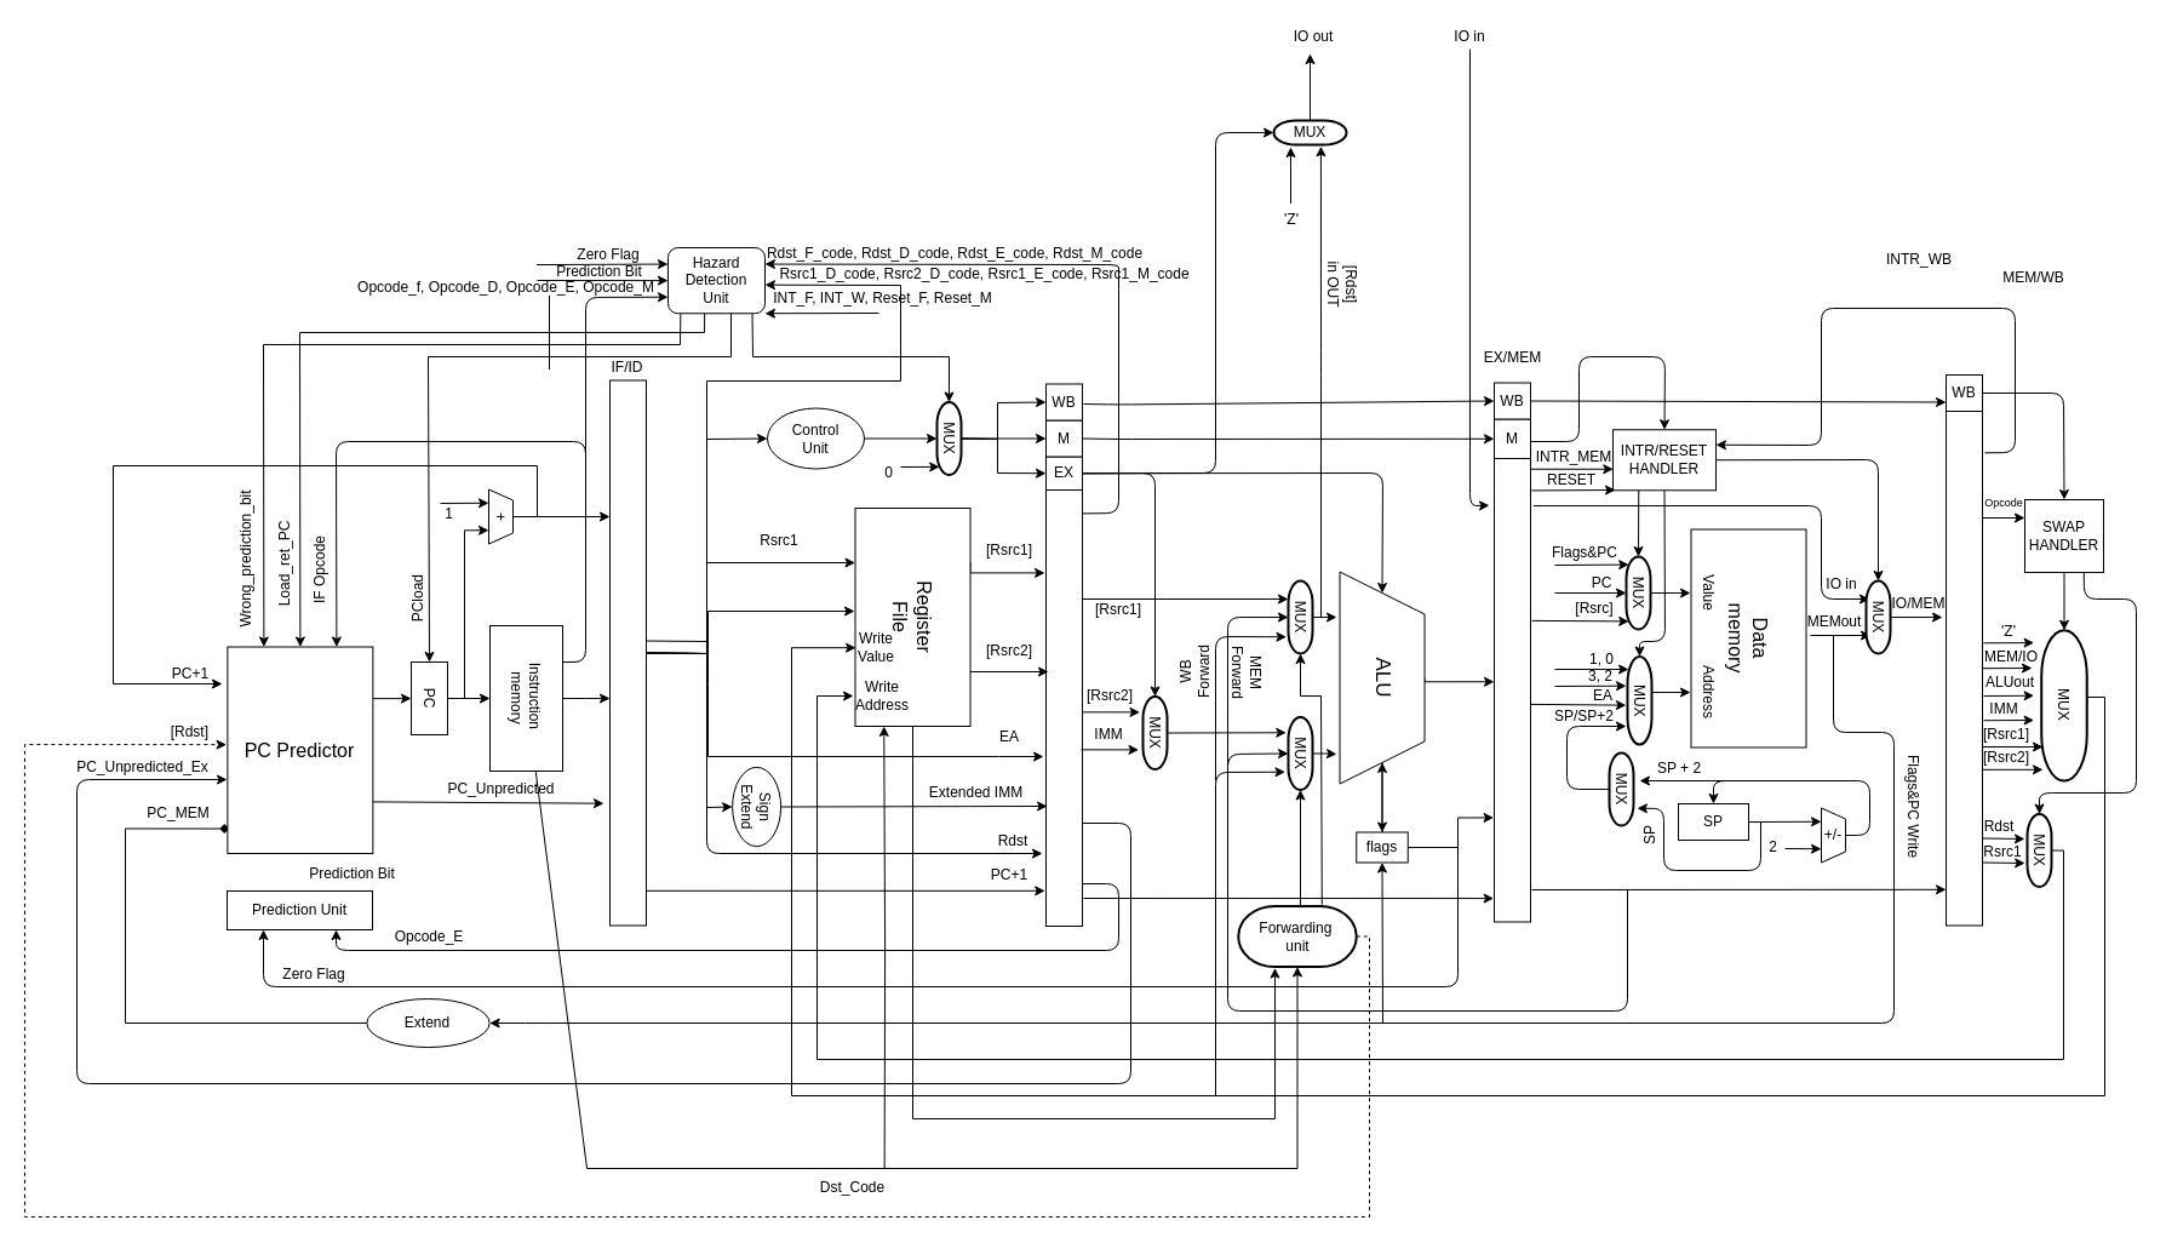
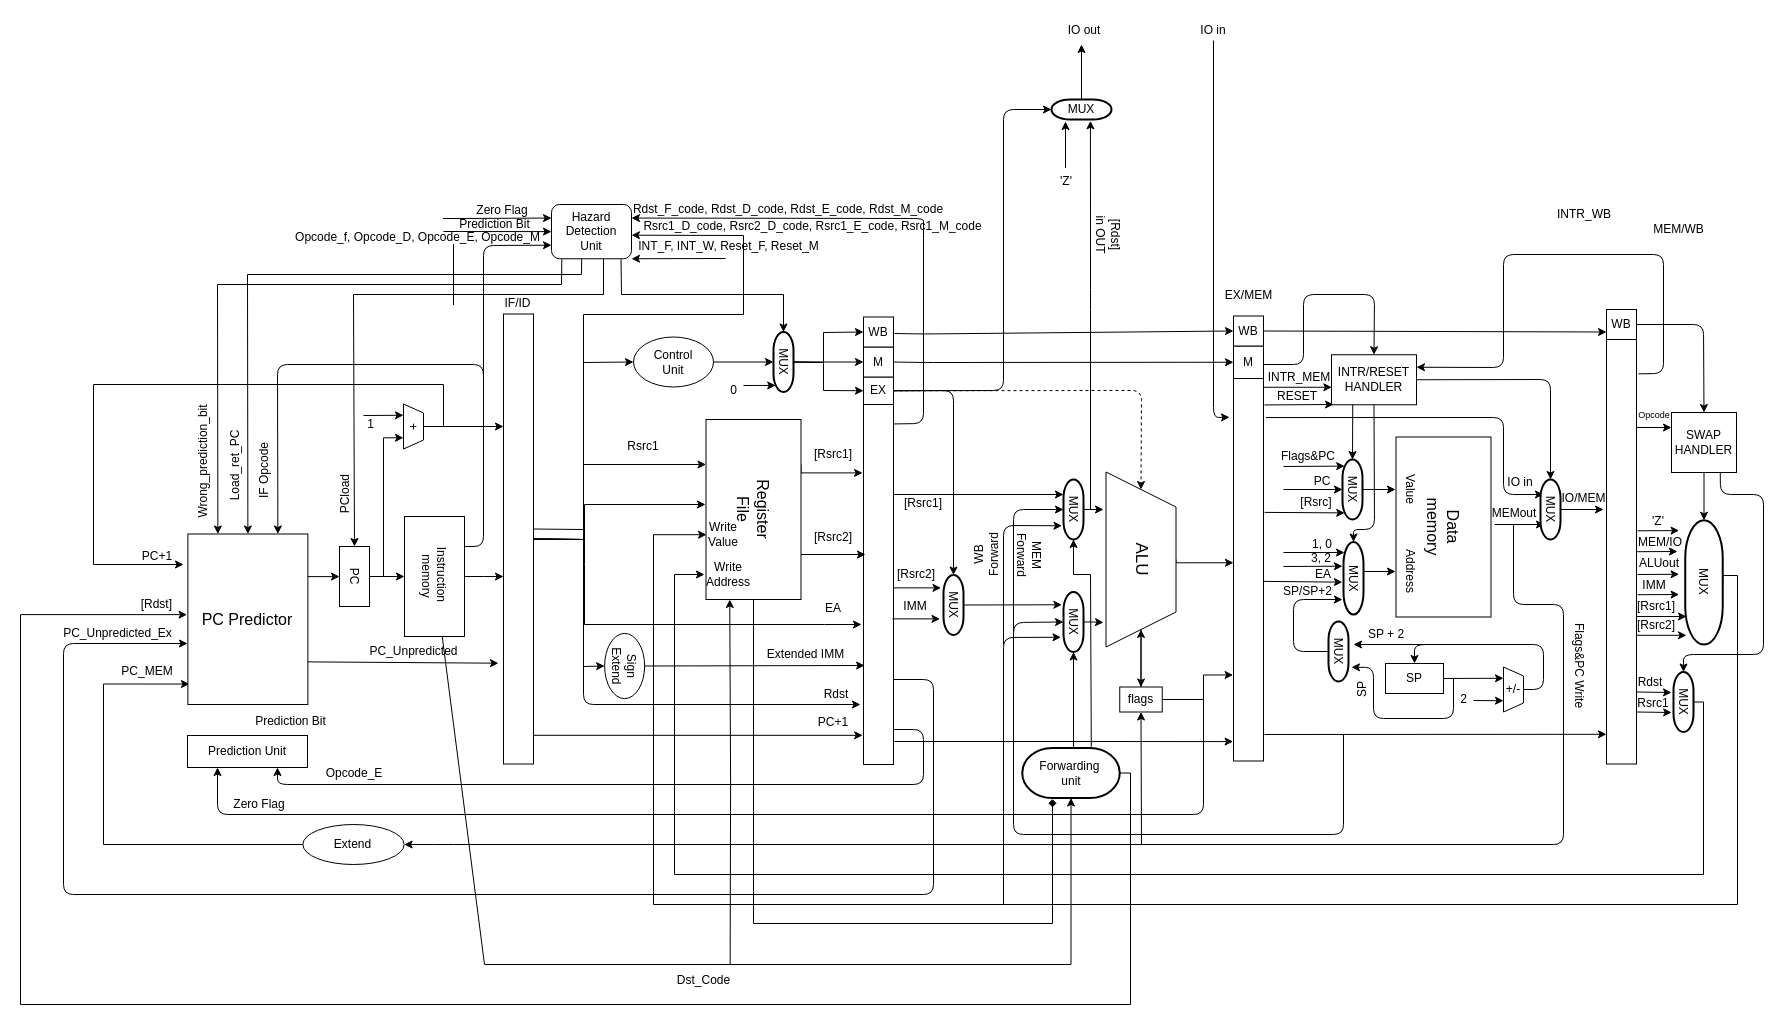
- <mxCell id="212" value="" style="endArrow=classic;html=1;exitX=1;exitY=0.5;exitDx=0;exitDy=0;entryX=0;entryY=0.5;entryDx=0;entryDy=0;" parent="1" source="38" target="47" edge="1"><mxGeometry width="50" height="50" relative="1" as="geometry"><mxPoint x="1093" y="444" as="sourcePoint" /><mxPoint x="1143" y="394" as="targetPoint" /><Array as="points"><mxPoint x="1141" y="390" /></Array></mxGeometry></mxCell>
+ <mxCell id="212" value="" style="endArrow=classic;html=1;exitX=1;exitY=0.5;exitDx=0;exitDy=0;entryX=0;entryY=0.5;entryDx=0;entryDy=0;dashed=1;" parent="1" source="38" target="47" edge="1"><mxGeometry width="50" height="50" relative="1" as="geometry"><mxPoint x="1093" y="444" as="sourcePoint" /><mxPoint x="1143" y="394" as="targetPoint" /><Array as="points"><mxPoint x="1141" y="390" /></Array></mxGeometry></mxCell>
- <mxCell id="80" style="edgeStyle=orthogonalEdgeStyle;rounded=0;orthogonalLoop=1;jettySize=auto;html=1;exitX=0;exitY=0.5;exitDx=0;exitDy=0;entryX=0.013;entryY=0.88;entryDx=0;entryDy=0;entryPerimeter=0;endArrow=diamond;" parent="1" source="81" target="137" edge="1"><mxGeometry relative="1" as="geometry"><Array as="points"><mxPoint x="103" y="844" /><mxPoint x="103" y="684" /></Array><mxPoint x="63" y="694" as="targetPoint" /></mxGeometry></mxCell>
+ <mxCell id="80" style="edgeStyle=orthogonalEdgeStyle;rounded=0;orthogonalLoop=1;jettySize=auto;html=1;exitX=0;exitY=0.5;exitDx=0;exitDy=0;entryX=0.013;entryY=0.88;entryDx=0;entryDy=0;entryPerimeter=0;" parent="1" source="81" target="137" edge="1"><mxGeometry relative="1" as="geometry"><Array as="points"><mxPoint x="103" y="844" /><mxPoint x="103" y="684" /></Array><mxPoint x="63" y="694" as="targetPoint" /></mxGeometry></mxCell>
- <mxCell id="34" style="edgeStyle=orthogonalEdgeStyle;rounded=0;orthogonalLoop=1;jettySize=auto;html=1;exitX=1;exitY=0.5;exitDx=0;exitDy=0;entryX=0.31;entryY=1.021;entryDx=0;entryDy=0;entryPerimeter=0;" parent="1" source="35" target="51" edge="1"><mxGeometry relative="1" as="geometry"><mxPoint x="843" y="1247.529" as="targetPoint" /><Array as="points"><mxPoint x="753" y="923" /><mxPoint x="1052" y="923" /></Array></mxGeometry></mxCell>
+ <mxCell id="34" style="edgeStyle=orthogonalEdgeStyle;rounded=0;orthogonalLoop=1;jettySize=auto;html=1;exitX=1;exitY=0.5;exitDx=0;exitDy=0;entryX=0.31;entryY=1.021;entryDx=0;entryDy=0;entryPerimeter=0;endArrow=diamond;" parent="1" source="35" target="51" edge="1"><mxGeometry relative="1" as="geometry"><mxPoint x="843" y="1247.529" as="targetPoint" /><Array as="points"><mxPoint x="753" y="923" /><mxPoint x="1052" y="923" /></Array></mxGeometry></mxCell>
- <mxCell id="50" style="edgeStyle=orthogonalEdgeStyle;rounded=0;orthogonalLoop=1;jettySize=auto;html=1;exitX=1;exitY=0.5;exitDx=0;exitDy=0;exitPerimeter=0;entryX=-0.007;entryY=0.473;entryDx=0;entryDy=0;entryPerimeter=0;dashed=1;" parent="1" source="51" edge="1" target="137"><mxGeometry relative="1" as="geometry"><mxPoint x="183" y="614" as="targetPoint" /><Array as="points"><mxPoint x="1130" y="772" /><mxPoint x="1130" y="1004" /><mxPoint x="20" y="1004" /><mxPoint x="20" y="614" /></Array><mxPoint x="1116.25" y="772.5" as="sourcePoint" /></mxGeometry></mxCell>
+ <mxCell id="50" style="edgeStyle=orthogonalEdgeStyle;rounded=0;orthogonalLoop=1;jettySize=auto;html=1;exitX=1;exitY=0.5;exitDx=0;exitDy=0;exitPerimeter=0;entryX=-0.007;entryY=0.473;entryDx=0;entryDy=0;entryPerimeter=0;" parent="1" source="51" edge="1" target="137"><mxGeometry relative="1" as="geometry"><mxPoint x="183" y="614" as="targetPoint" /><Array as="points"><mxPoint x="1130" y="772" /><mxPoint x="1130" y="1004" /><mxPoint x="20" y="1004" /><mxPoint x="20" y="614" /></Array><mxPoint x="1116.25" y="772.5" as="sourcePoint" /></mxGeometry></mxCell>
